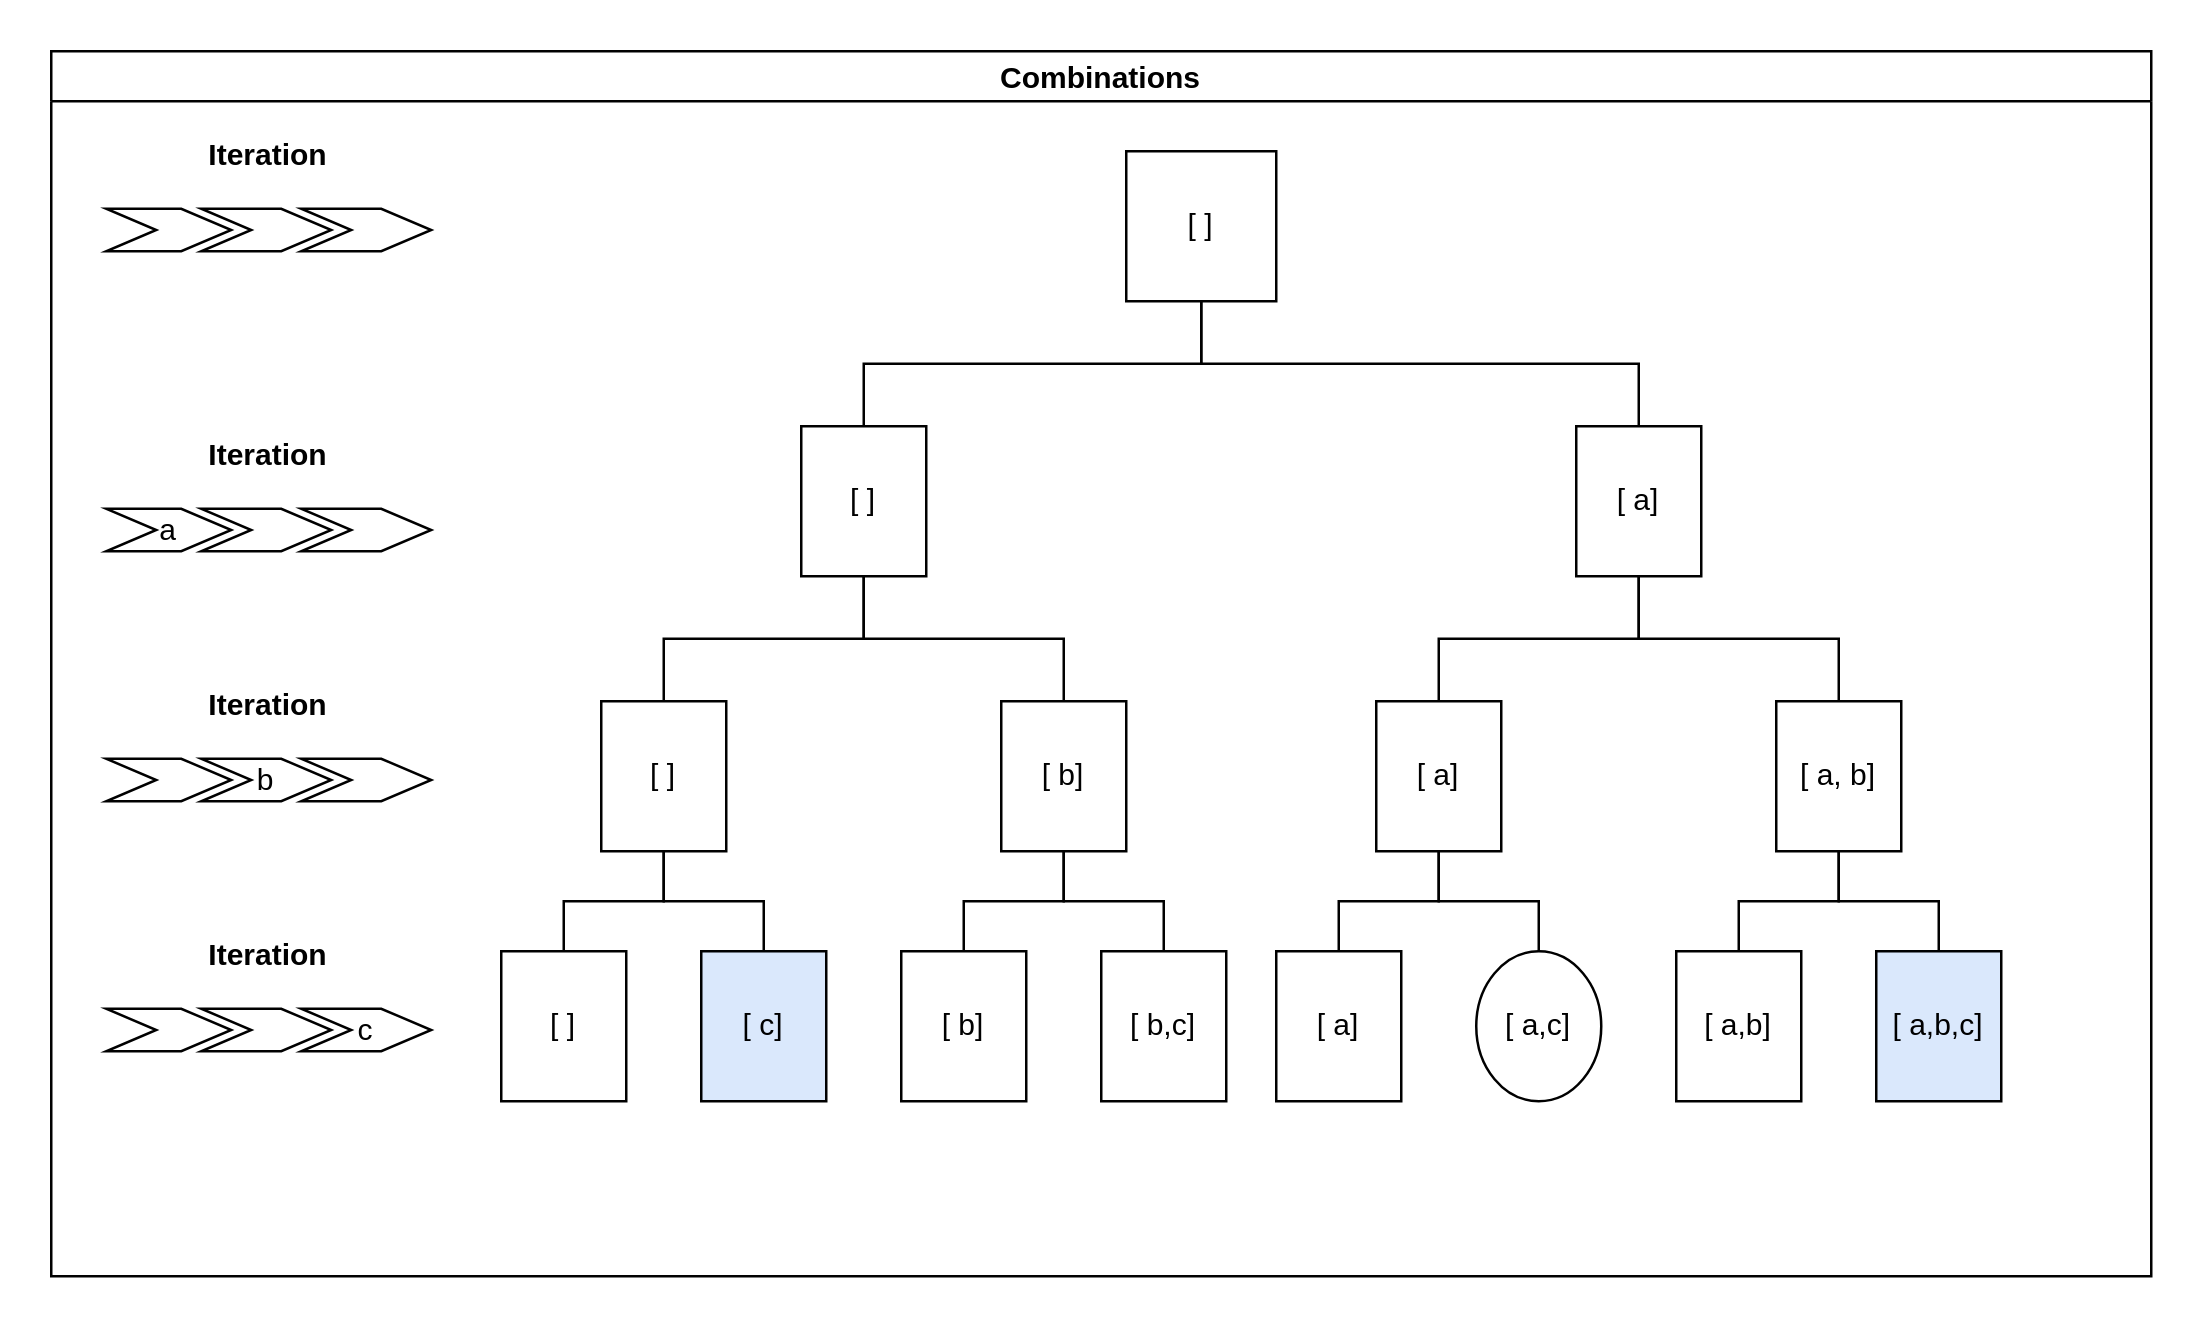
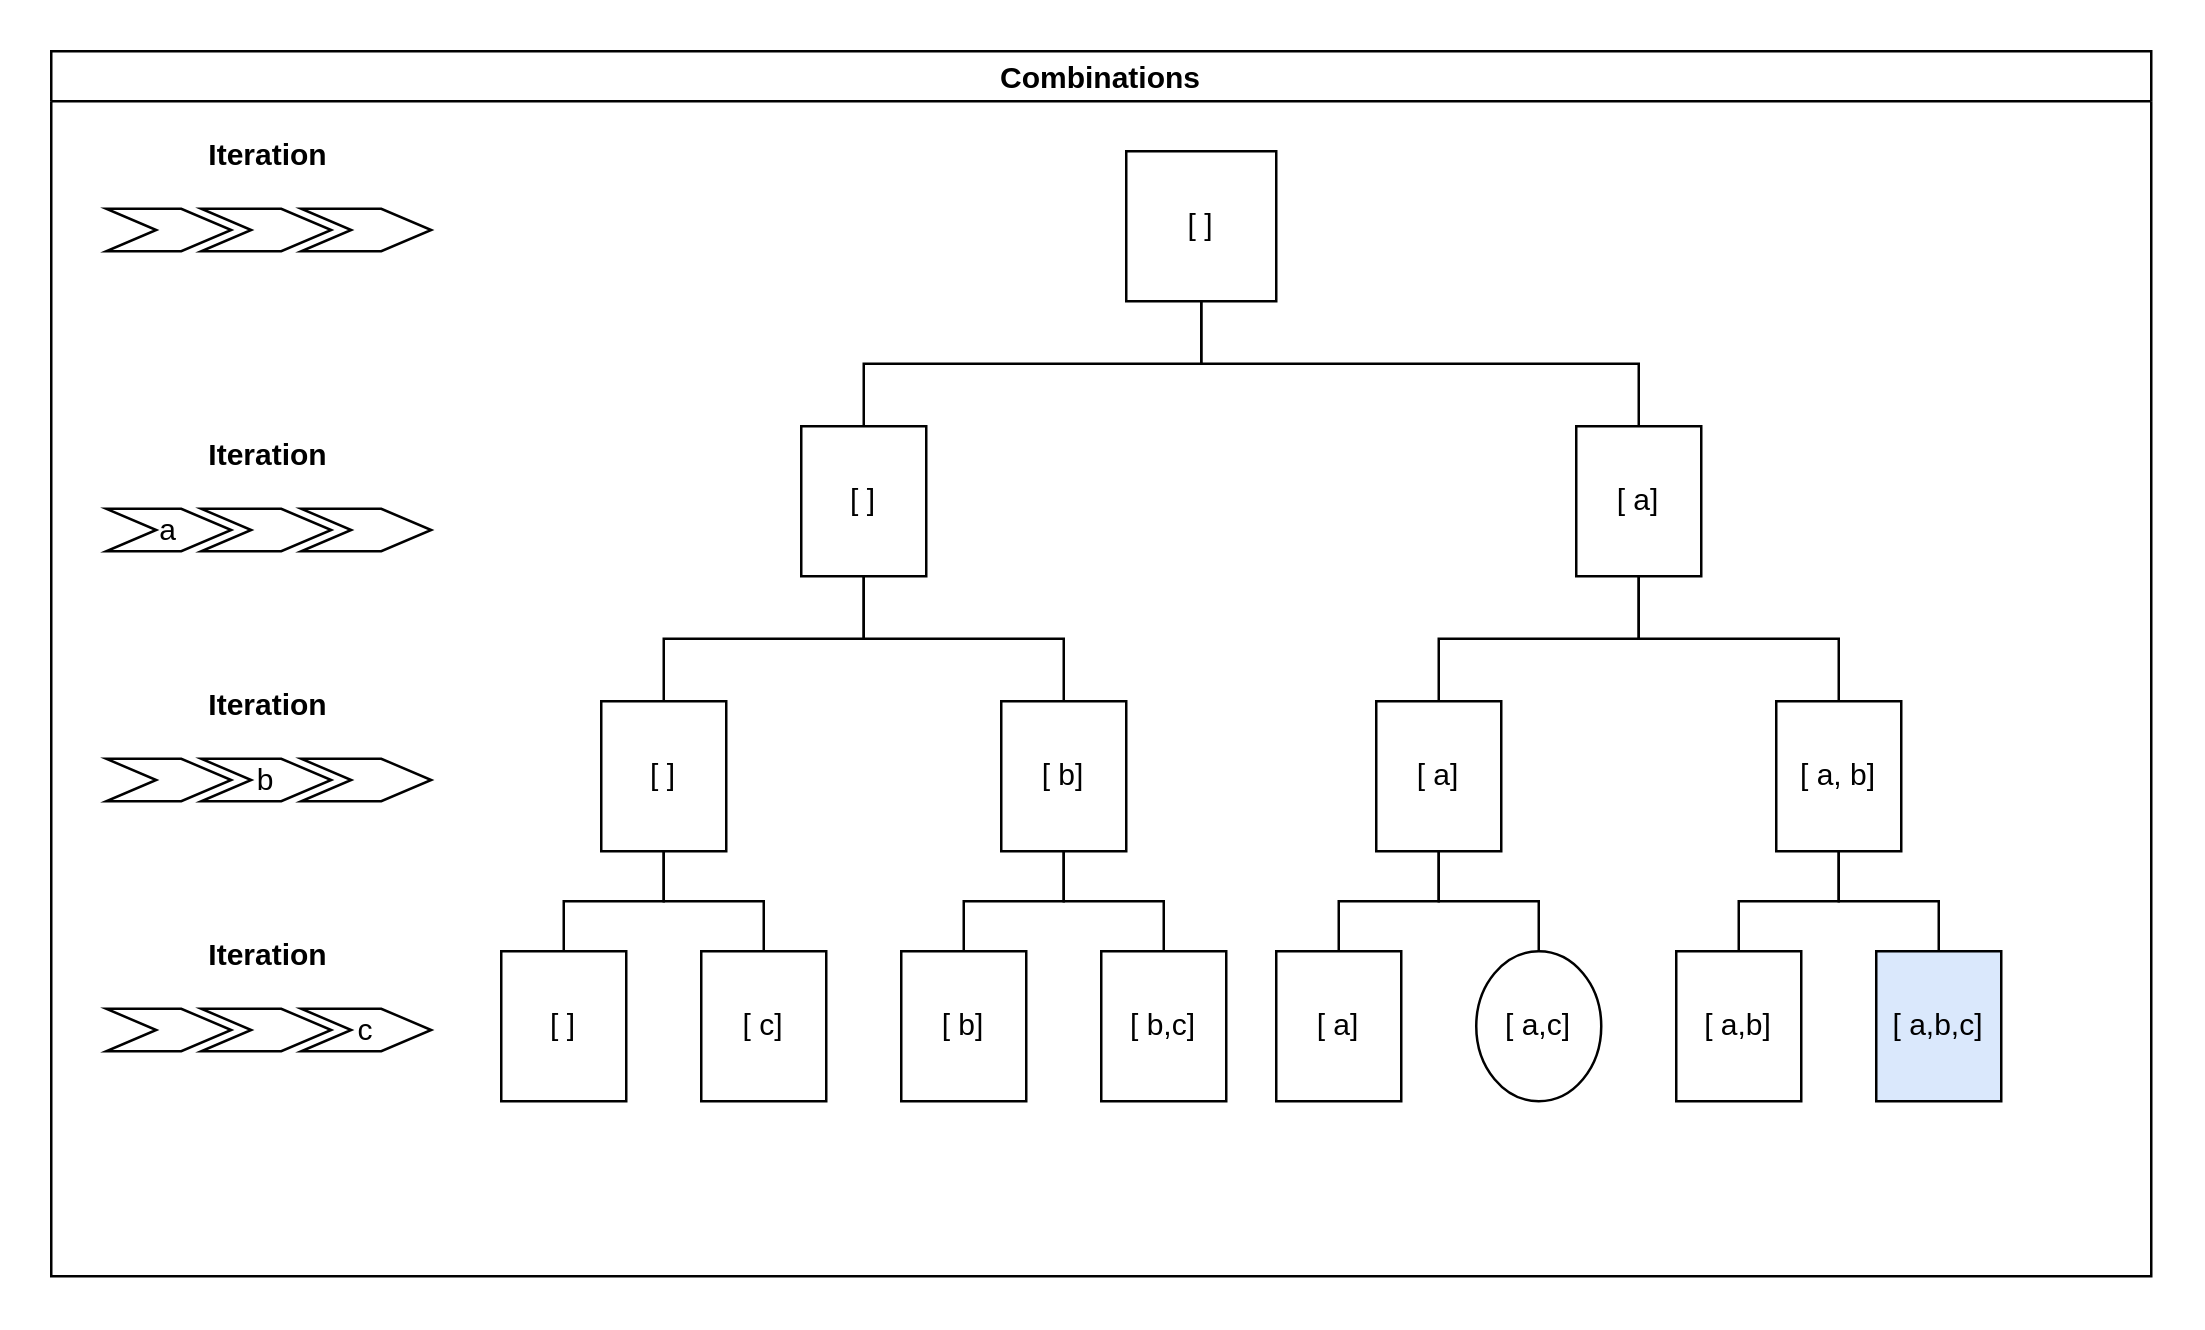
- <mxCell id="13" value="[ c]" style="whiteSpace=wrap;html=1;align=center;verticalAlign=middle;treeFolding=1;treeMoving=1;newEdgeStyle={&quot;edgeStyle&quot;:&quot;elbowEdgeStyle&quot;,&quot;startArrow&quot;:&quot;none&quot;,&quot;endArrow&quot;:&quot;none&quot;};fillColor=#dae8fc;" vertex="1" parent="2"><mxGeometry x="260" y="360" width="50" height="60" as="geometry" /></mxCell>
+ <mxCell id="13" value="[ c]" style="whiteSpace=wrap;html=1;align=center;verticalAlign=middle;treeFolding=1;treeMoving=1;newEdgeStyle={&quot;edgeStyle&quot;:&quot;elbowEdgeStyle&quot;,&quot;startArrow&quot;:&quot;none&quot;,&quot;endArrow&quot;:&quot;none&quot;};" vertex="1" parent="2"><mxGeometry x="260" y="360" width="50" height="60" as="geometry" /></mxCell>
